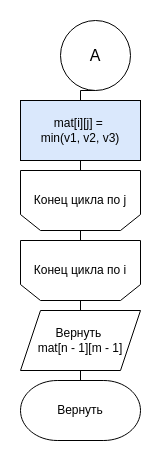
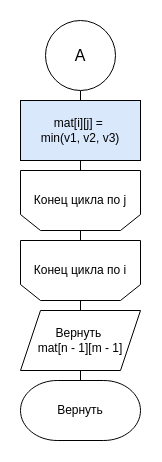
- <mxCell id="11" value="&lt;font style=&quot;font-size: 16px;&quot;&gt;A&lt;/font&gt;" style="strokeWidth=1;html=1;shape=mxgraph.flowchart.start_2;whiteSpace=wrap;rounded=0;strokeColor=default;fontSize=12;" parent="1" vertex="1"><mxGeometry x="60" y="20" width="70" height="70" as="geometry" /></mxCell>
+ <mxCell id="11" value="&lt;font style=&quot;font-size: 16px;&quot;&gt;A&lt;/font&gt;" style="strokeWidth=1;html=1;shape=mxgraph.flowchart.start_2;whiteSpace=wrap;rounded=0;strokeColor=default;fontSize=12;" parent="1" vertex="1"><mxGeometry x="45" y="20" width="70" height="70" as="geometry" /></mxCell>
